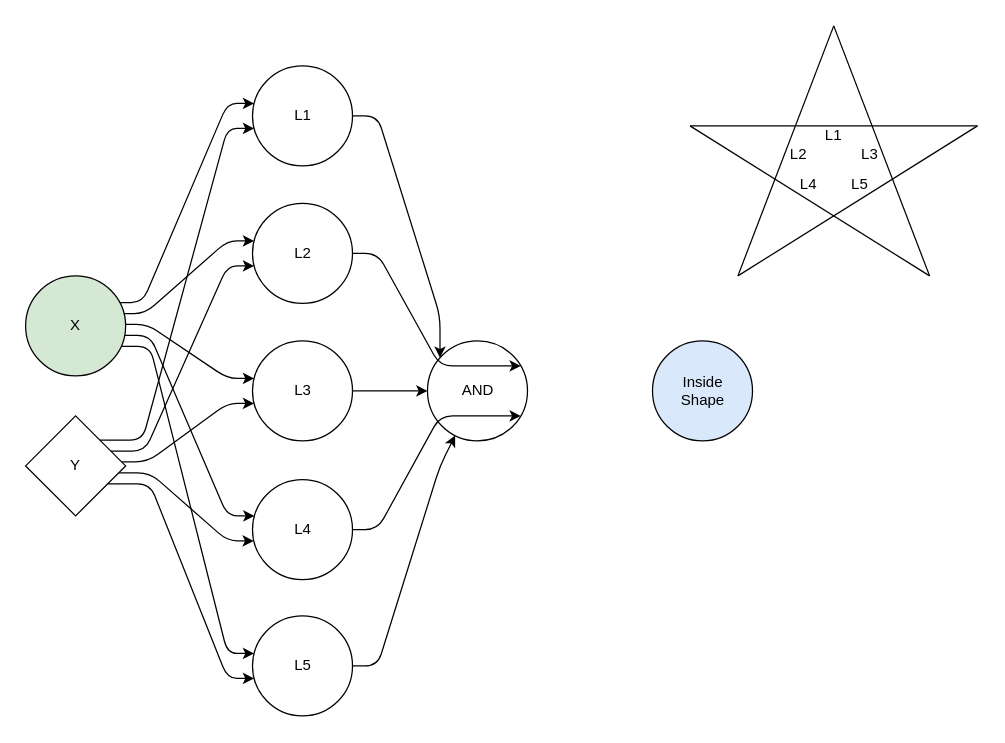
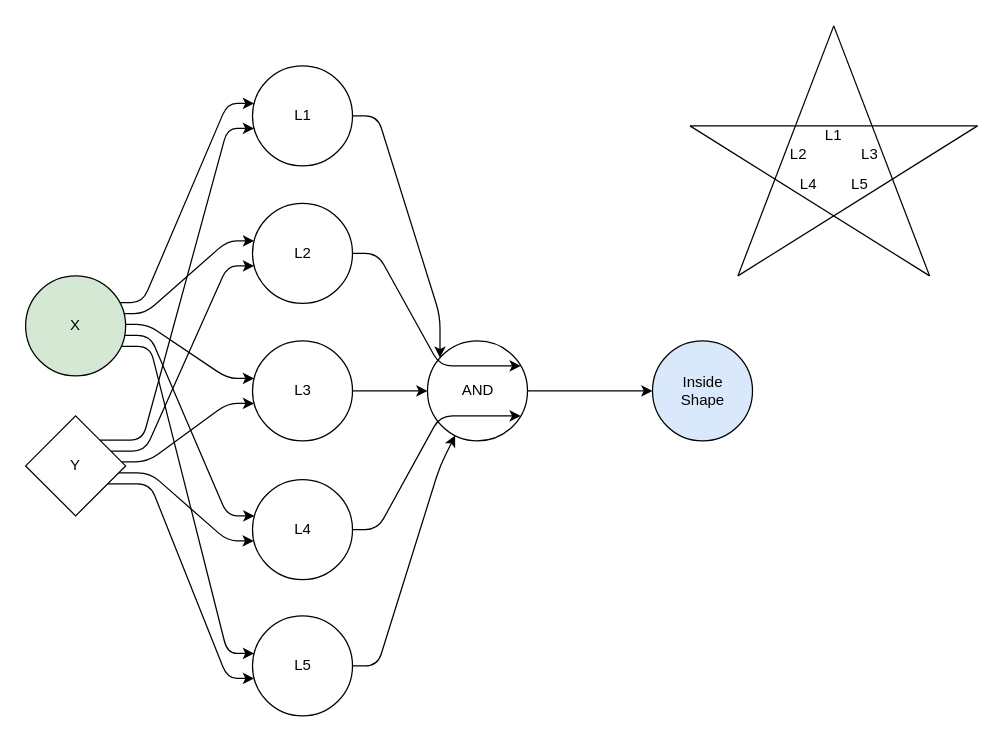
+ <mxCell id="18" value="" style="edgeStyle=none;rounded=1;orthogonalLoop=1;jettySize=auto;html=1;" parent="2" source="12" target="17" edge="1"><mxGeometry relative="1" as="geometry" /></mxCell>
